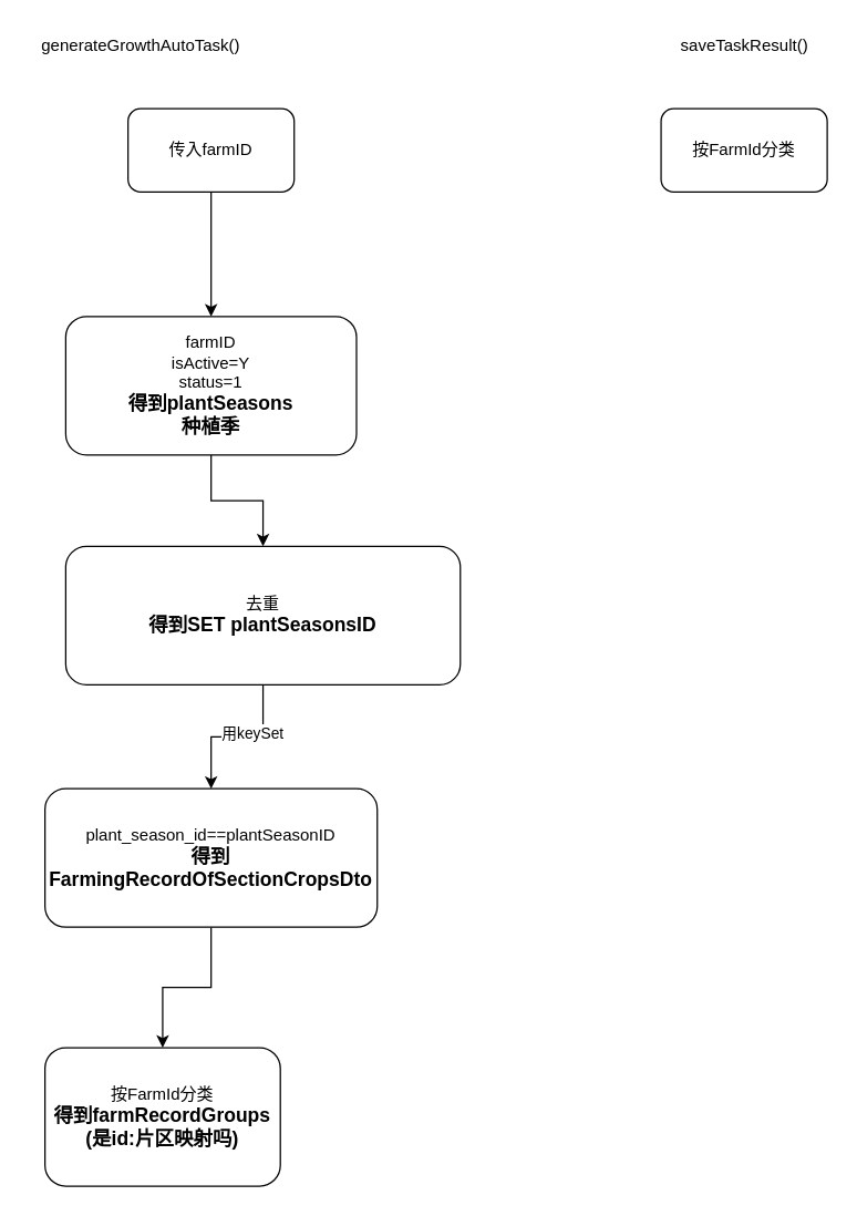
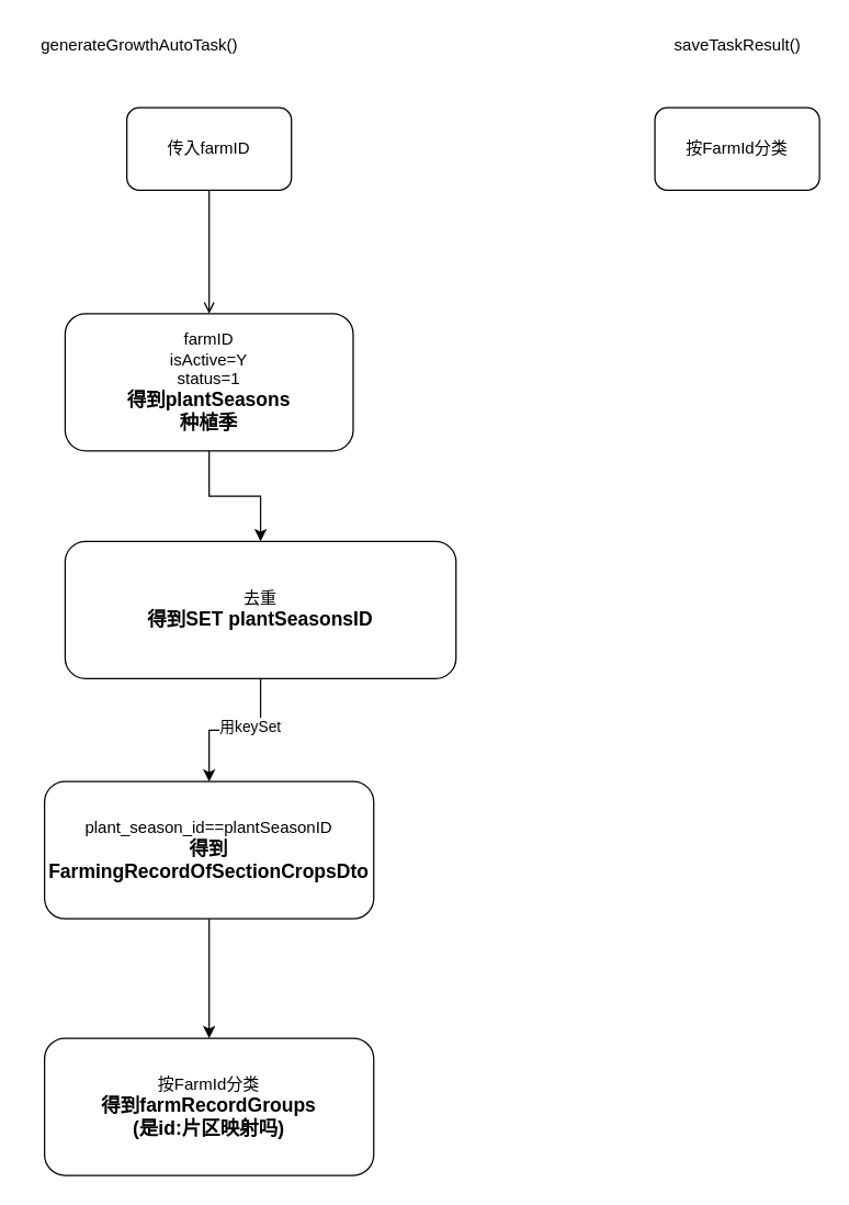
- <mxCell id="2" style="edgeStyle=orthogonalEdgeStyle;rounded=0;orthogonalLoop=1;jettySize=auto;html=1;exitX=0.5;exitY=1;exitDx=0;exitDy=0;entryX=0.5;entryY=0;entryDx=0;entryDy=0;" parent="1" source="3" target="5" edge="1"><mxGeometry relative="1" as="geometry" /></mxCell>
+ <mxCell id="2" style="edgeStyle=orthogonalEdgeStyle;rounded=0;orthogonalLoop=1;jettySize=auto;html=1;exitX=0.5;exitY=1;exitDx=0;exitDy=0;entryX=0.5;entryY=0;entryDx=0;entryDy=0;endArrow=open;" parent="1" source="3" target="5" edge="1"><mxGeometry relative="1" as="geometry" /></mxCell>
- <mxCell id="11" value="按FarmId分类&lt;br&gt;&lt;div&gt;&lt;b&gt;&lt;font style=&quot;font-size: 14px;&quot;&gt;得到&lt;/font&gt;&lt;/b&gt;&lt;span style=&quot;background-color: initial; font-size: 14px;&quot;&gt;&lt;b&gt;farmRecordGroups&lt;/b&gt;&lt;/span&gt;&lt;/div&gt;&lt;div&gt;&lt;span style=&quot;font-size: 14px;&quot;&gt;&lt;b&gt;(是id:片区映射吗)&lt;/b&gt;&lt;/span&gt;&lt;/div&gt;" style="rounded=1;whiteSpace=wrap;html=1;" parent="1" vertex="1"><mxGeometry x="32" y="756" width="170" height="100" as="geometry" /></mxCell>
+ <mxCell id="11" value="按FarmId分类&lt;br&gt;&lt;div&gt;&lt;b&gt;&lt;font style=&quot;font-size: 14px;&quot;&gt;得到&lt;/font&gt;&lt;/b&gt;&lt;span style=&quot;background-color: initial; font-size: 14px;&quot;&gt;&lt;b&gt;farmRecordGroups&lt;/b&gt;&lt;/span&gt;&lt;/div&gt;&lt;div&gt;&lt;span style=&quot;font-size: 14px;&quot;&gt;&lt;b&gt;(是id:片区映射吗)&lt;/b&gt;&lt;/span&gt;&lt;/div&gt;" style="rounded=1;whiteSpace=wrap;html=1;" parent="1" vertex="1"><mxGeometry x="32" y="756" width="240" height="100" as="geometry" /></mxCell>
